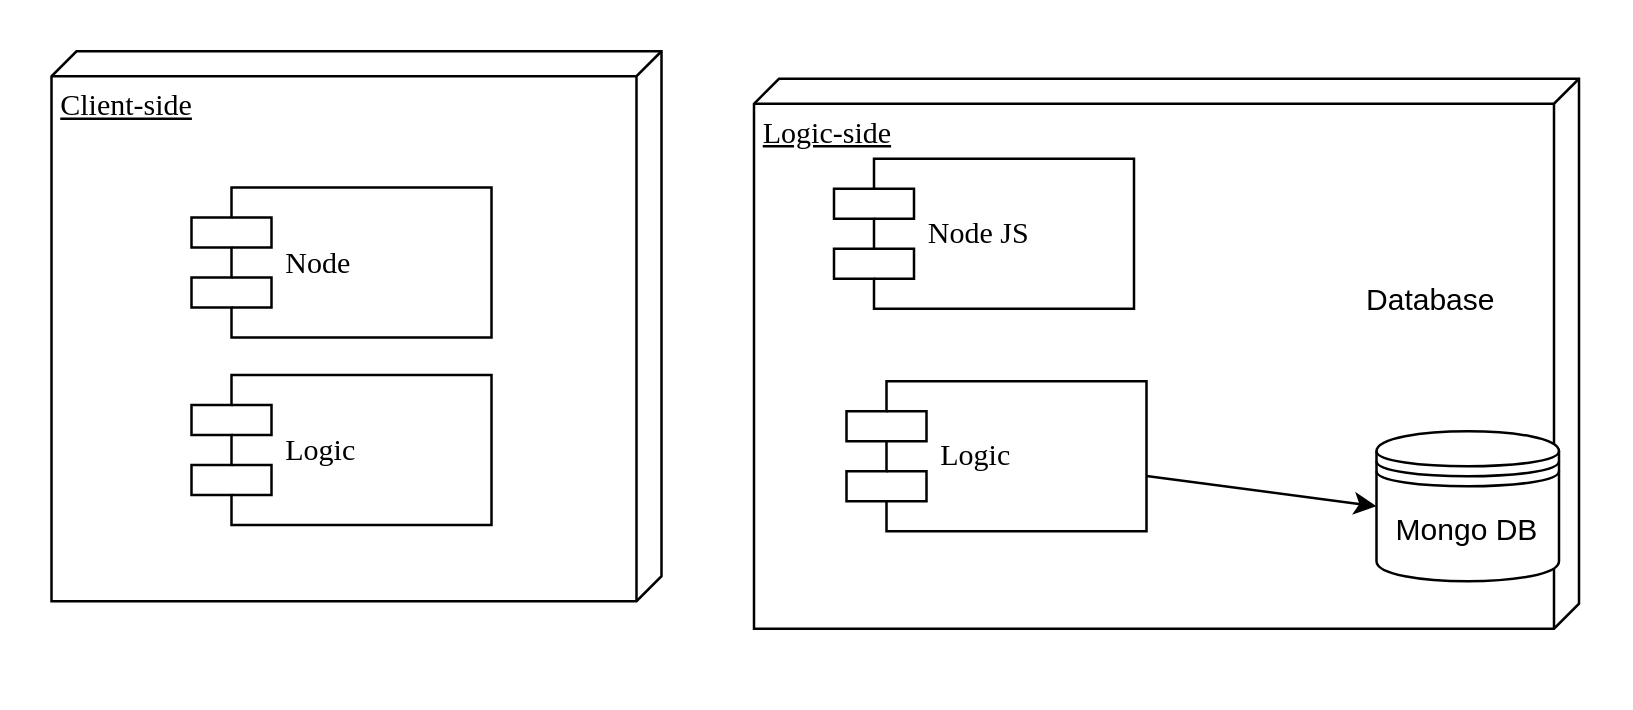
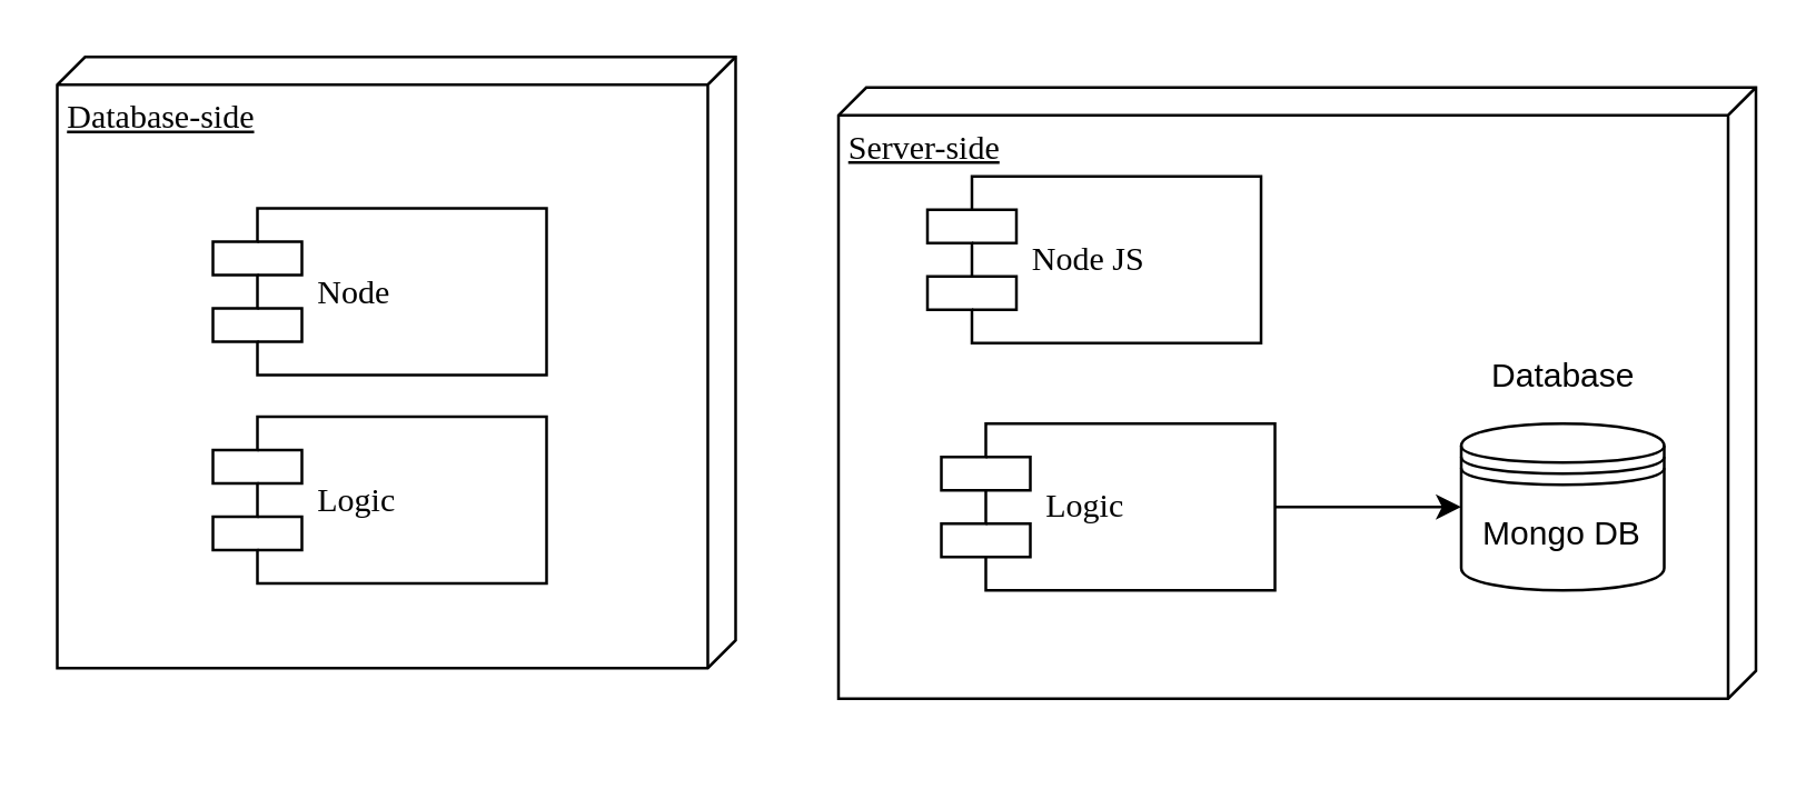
- <mxCell id="10" value="Client-side" style="verticalAlign=top;align=left;spacingTop=8;spacingLeft=2;spacingRight=12;shape=cube;size=10;direction=south;fontStyle=4;html=1;rounded=0;shadow=0;comic=0;labelBackgroundColor=none;strokeWidth=1;fontFamily=Verdana;fontSize=12" parent="9" vertex="1"><mxGeometry width="244" height="220" as="geometry" /></mxCell>
+ <mxCell id="10" value="Database-side" style="verticalAlign=top;align=left;spacingTop=8;spacingLeft=2;spacingRight=12;shape=cube;size=10;direction=south;fontStyle=4;html=1;rounded=0;shadow=0;comic=0;labelBackgroundColor=none;strokeWidth=1;fontFamily=Verdana;fontSize=12" parent="9" vertex="1"><mxGeometry width="244" height="220" as="geometry" /></mxCell>
- <mxCell id="3" value="Logic-side" style="verticalAlign=top;align=left;spacingTop=8;spacingLeft=2;spacingRight=12;shape=cube;size=10;direction=south;fontStyle=4;html=1;rounded=0;shadow=0;comic=0;labelBackgroundColor=none;strokeWidth=1;fontFamily=Verdana;fontSize=12" parent="2" vertex="1"><mxGeometry width="330" height="220" as="geometry" /></mxCell>
+ <mxCell id="3" value="Server-side" style="verticalAlign=top;align=left;spacingTop=8;spacingLeft=2;spacingRight=12;shape=cube;size=10;direction=south;fontStyle=4;html=1;rounded=0;shadow=0;comic=0;labelBackgroundColor=none;strokeWidth=1;fontFamily=Verdana;fontSize=12" parent="2" vertex="1"><mxGeometry width="330" height="220" as="geometry" /></mxCell>
- <mxCell id="7" value="Database" style="text;html=1;strokeColor=none;fillColor=none;align=center;verticalAlign=middle;whiteSpace=wrap;rounded=0;" vertex="1" parent="2"><mxGeometry x="240.5" y="74" width="60" height="30" as="geometry" /></mxCell>
+ <mxCell id="7" value="Database" style="text;html=1;strokeColor=none;fillColor=none;align=center;verticalAlign=middle;whiteSpace=wrap;rounded=0;" vertex="1" parent="2"><mxGeometry x="230.5" y="89" width="60" height="30" as="geometry" /></mxCell>
- <mxCell id="6" value="Mongo DB" style="shape=datastore;whiteSpace=wrap;html=1;" vertex="1" parent="2"><mxGeometry x="249" y="141" width="73" height="60" as="geometry" /></mxCell>
+ <mxCell id="6" value="Mongo DB" style="shape=datastore;whiteSpace=wrap;html=1;" vertex="1" parent="2"><mxGeometry x="224" y="121" width="73" height="60" as="geometry" /></mxCell>
